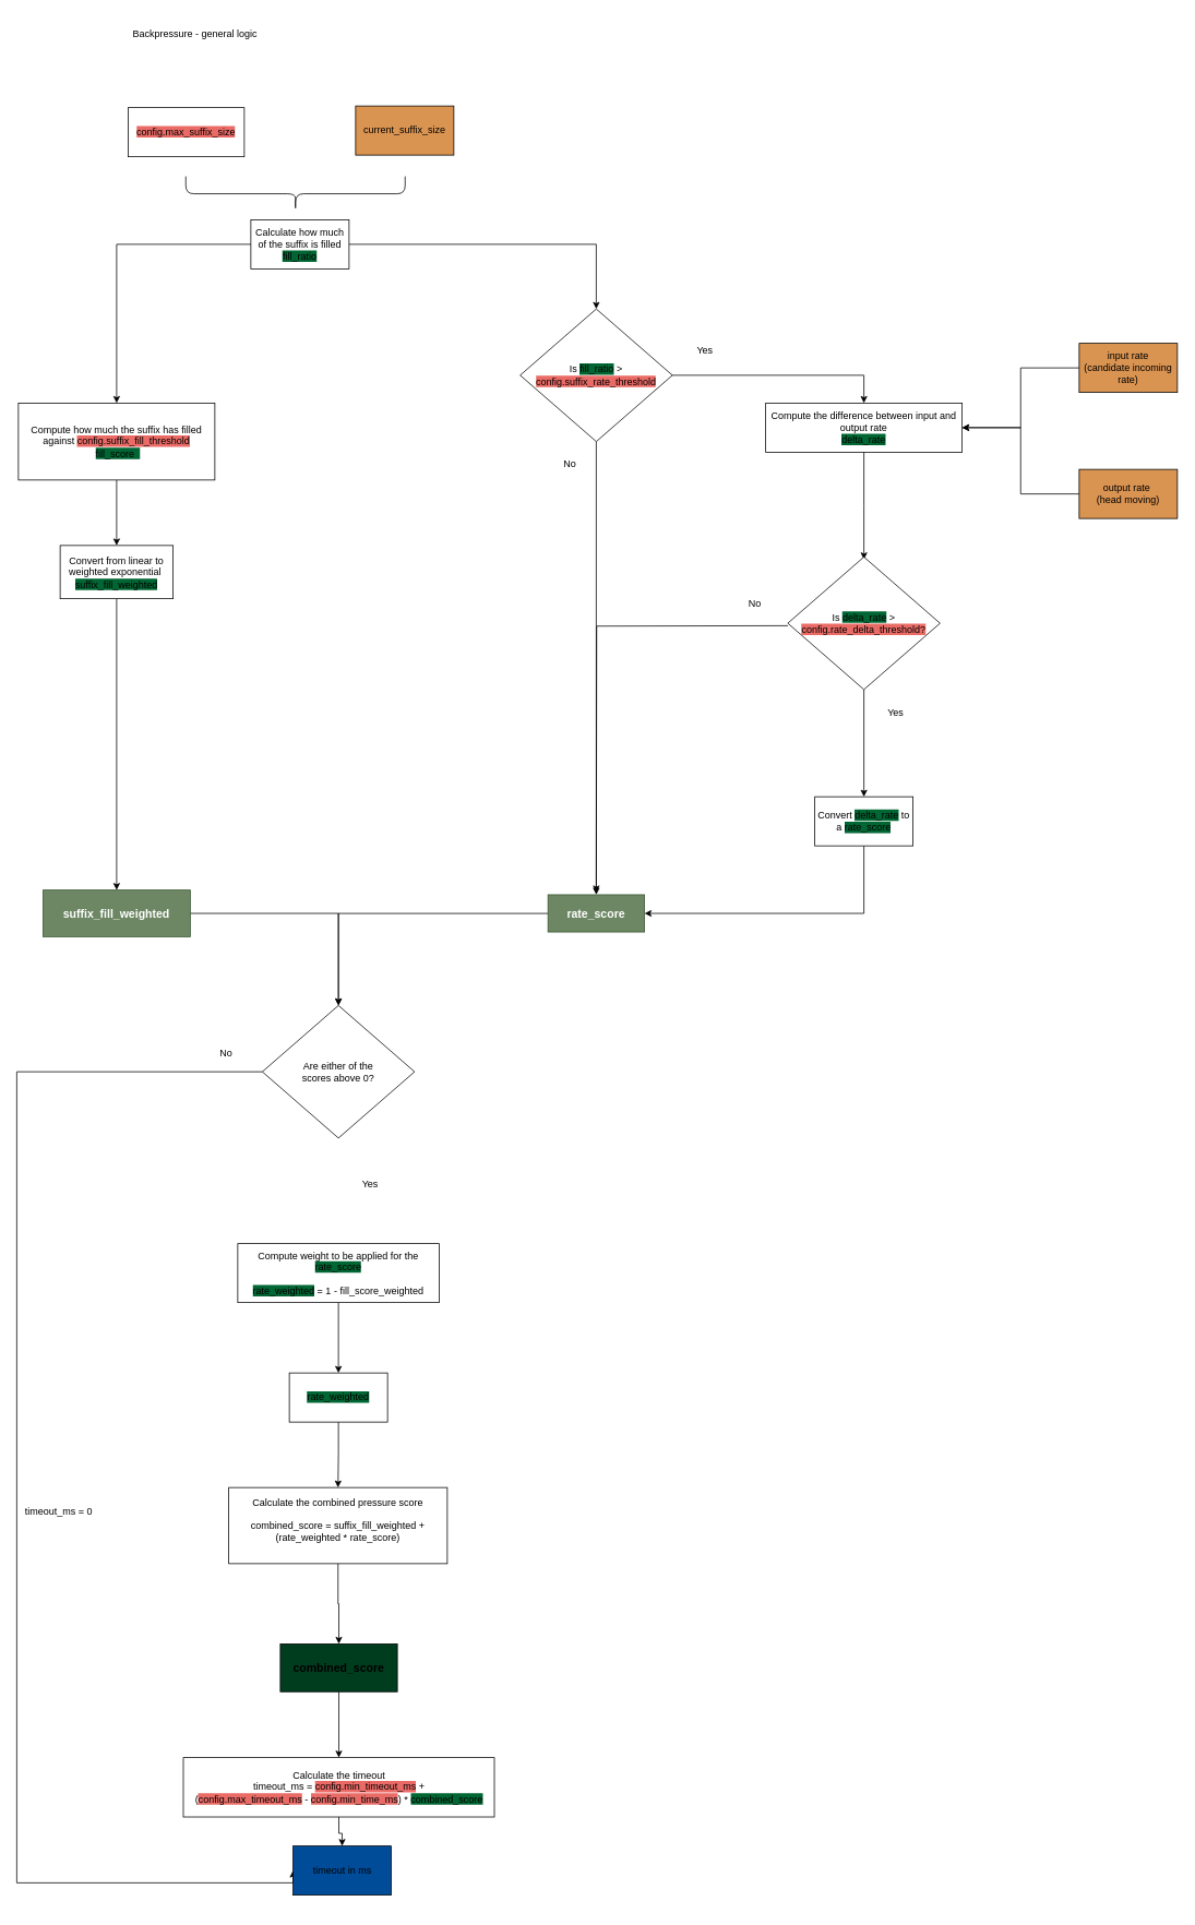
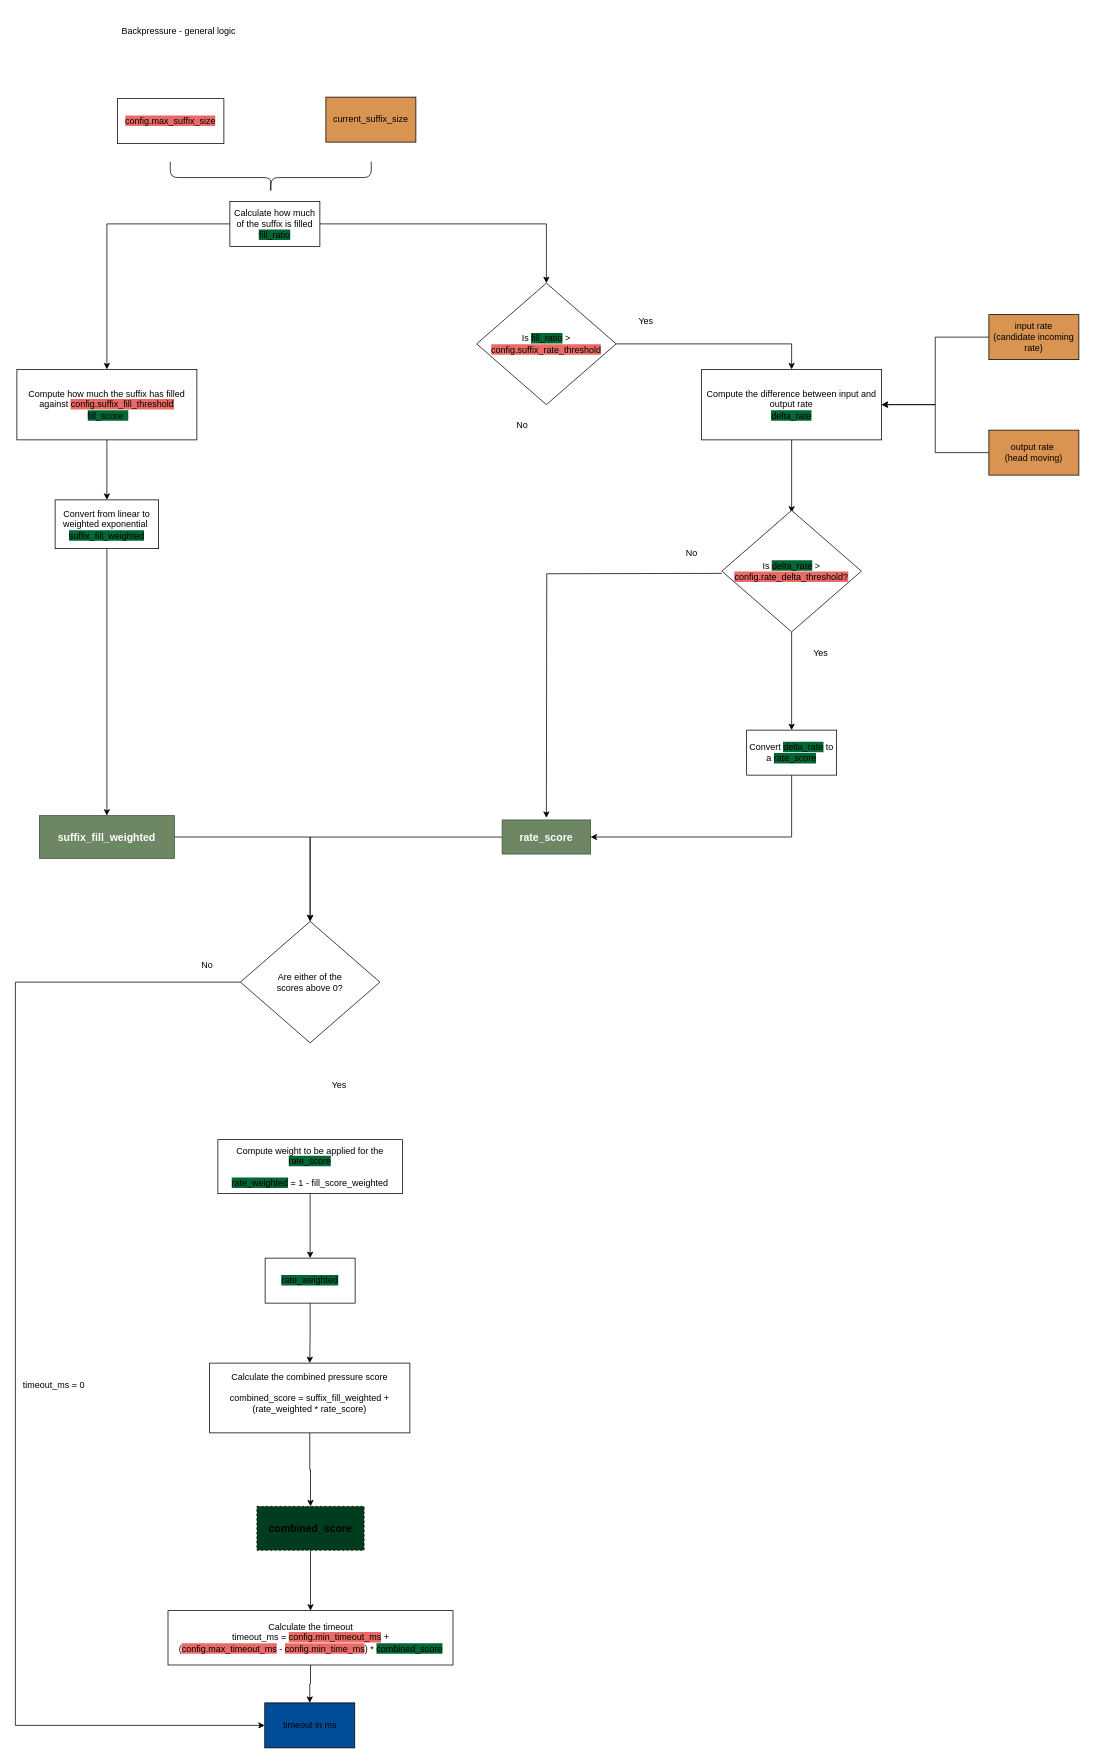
- <mxCell id="23" value="Compute the difference between input and output rate&lt;br&gt;&lt;span style=&quot;background-color: rgb(0, 102, 51);&quot;&gt;delta_rate&lt;/span&gt;" style="rounded=0;whiteSpace=wrap;html=1;" vertex="1" parent="1"><mxGeometry x="935" y="492" width="240" height="60" as="geometry" /></mxCell>
+ <mxCell id="23" value="Compute the difference between input and output rate&lt;br&gt;&lt;span style=&quot;background-color: rgb(0, 102, 51);&quot;&gt;delta_rate&lt;/span&gt;" style="rounded=0;whiteSpace=wrap;html=1;" vertex="1" parent="1"><mxGeometry x="935" y="492" width="240" height="94" as="geometry" /></mxCell>
- <mxCell id="17" value="" style="edgeStyle=orthogonalEdgeStyle;rounded=0;orthogonalLoop=1;jettySize=auto;html=1;entryX=0.5;entryY=0;entryDx=0;entryDy=0;" edge="1" parent="1" source="19" target="28"><mxGeometry relative="1" as="geometry"><mxPoint x="731" y="700" as="targetPoint" /></mxGeometry></mxCell>
- <mxCell id="46" value="&lt;b&gt;&lt;font style=&quot;font-size: 14px;&quot;&gt;combined_score&lt;/font&gt;&lt;/b&gt;" style="whiteSpace=wrap;html=1;fillColor=#003D1F;" vertex="1" parent="1"><mxGeometry x="342" y="2008" width="143" height="58.5" as="geometry" /></mxCell>
+ <mxCell id="46" value="&lt;b&gt;&lt;font style=&quot;font-size: 14px;&quot;&gt;combined_score&lt;/font&gt;&lt;/b&gt;" style="whiteSpace=wrap;html=1;fillColor=#003D1F;dashed=1;" vertex="1" parent="1"><mxGeometry x="342" y="2008" width="143" height="58.5" as="geometry" /></mxCell>
- <mxCell id="47" value="timeout in ms" style="whiteSpace=wrap;html=1;fillColor=#004C99;" vertex="1" parent="1"><mxGeometry x="357.5" y="2255" width="120" height="60" as="geometry" /></mxCell>
+ <mxCell id="47" value="timeout in ms" style="whiteSpace=wrap;html=1;fillColor=#004C99;" vertex="1" parent="1"><mxGeometry x="352.5" y="2270" width="120" height="60" as="geometry" /></mxCell>
